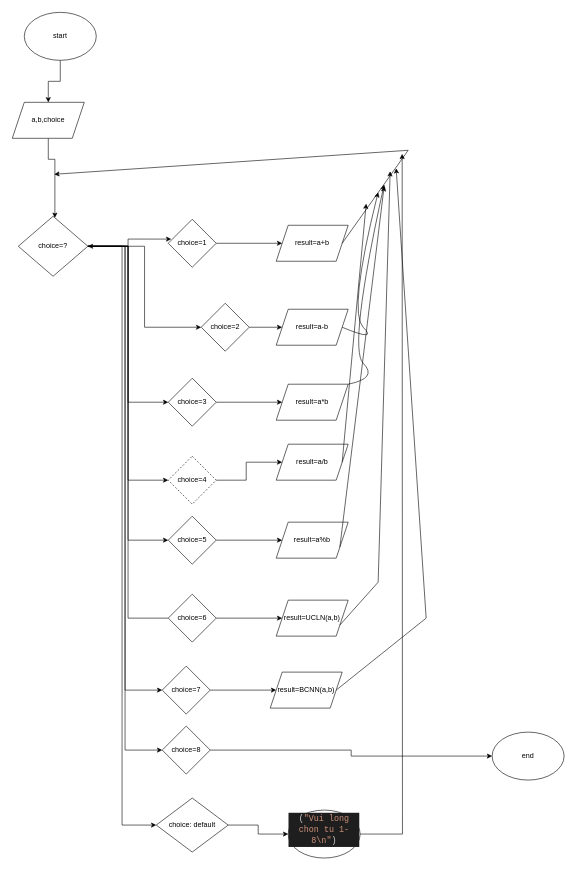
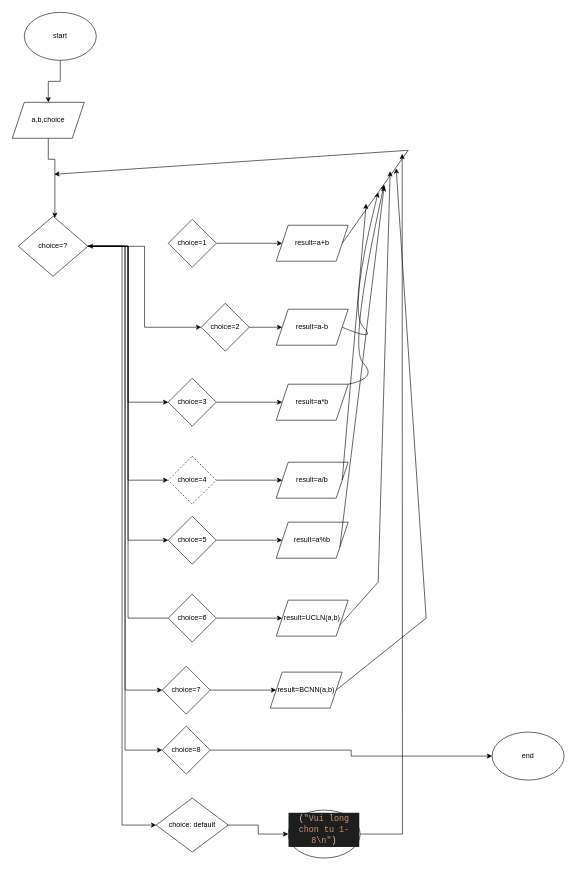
- <mxCell id="16" style="edgeStyle=orthogonalEdgeStyle;rounded=0;orthogonalLoop=1;jettySize=auto;html=1;entryX=0.063;entryY=0.413;entryDx=0;entryDy=0;entryPerimeter=0;" edge="1" parent="1" source="13" target="15"><mxGeometry relative="1" as="geometry" /></mxCell>
- <mxCell id="26" value="result=a/b" style="shape=parallelogram;perimeter=parallelogramPerimeter;whiteSpace=wrap;html=1;fixedSize=1;" vertex="1" parent="1"><mxGeometry x="460" y="740" width="120" height="60" as="geometry" /></mxCell>
+ <mxCell id="26" value="result=a/b" style="shape=parallelogram;perimeter=parallelogramPerimeter;whiteSpace=wrap;html=1;fixedSize=1;" vertex="1" parent="1"><mxGeometry x="460" y="770" width="120" height="60" as="geometry" /></mxCell>
